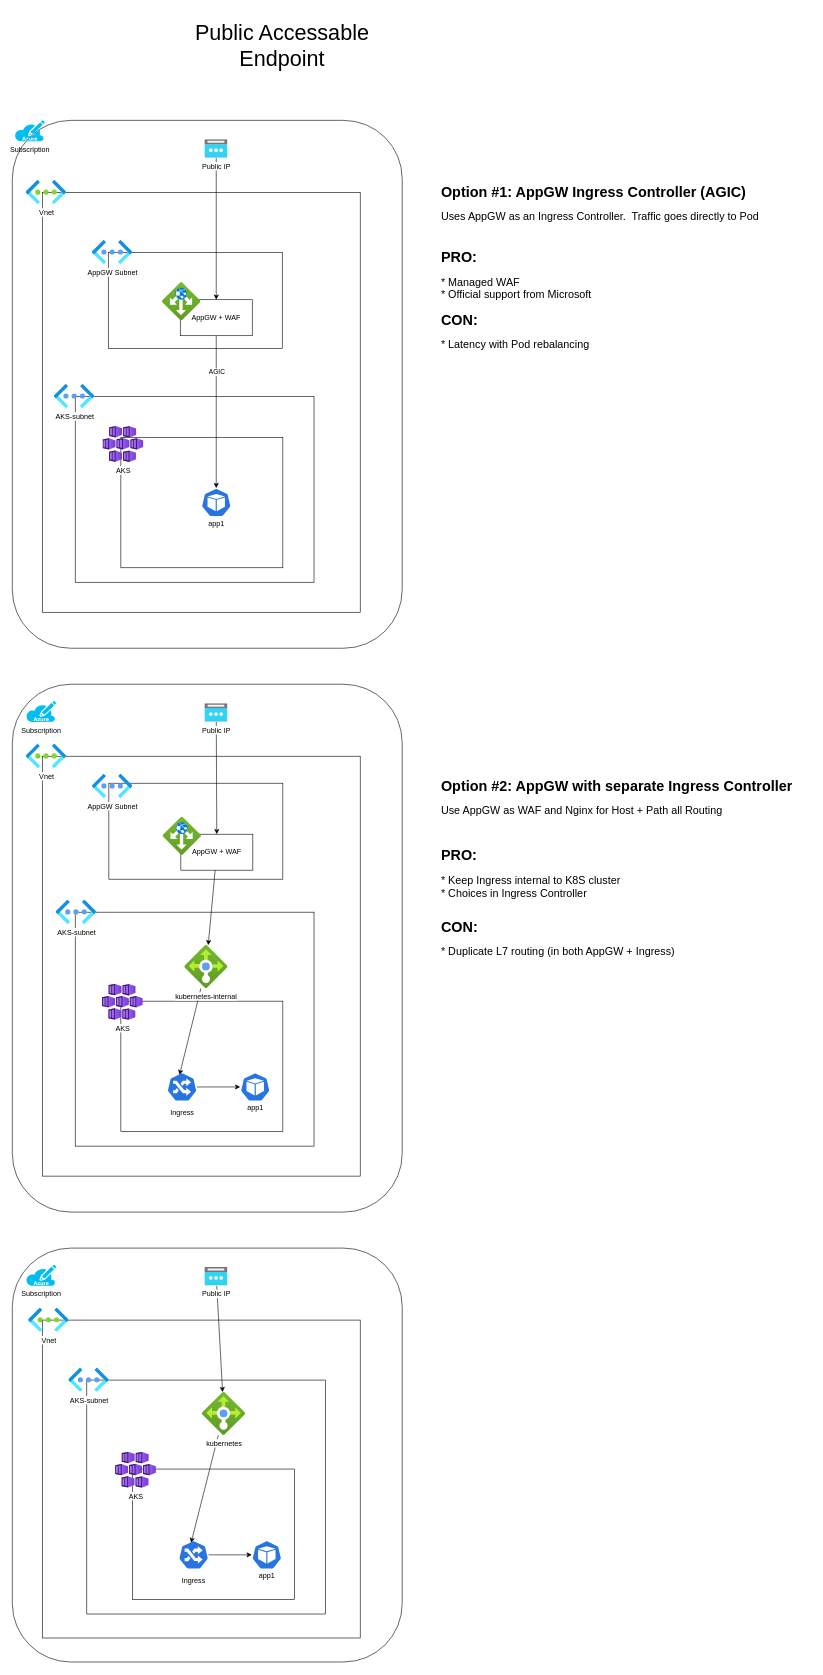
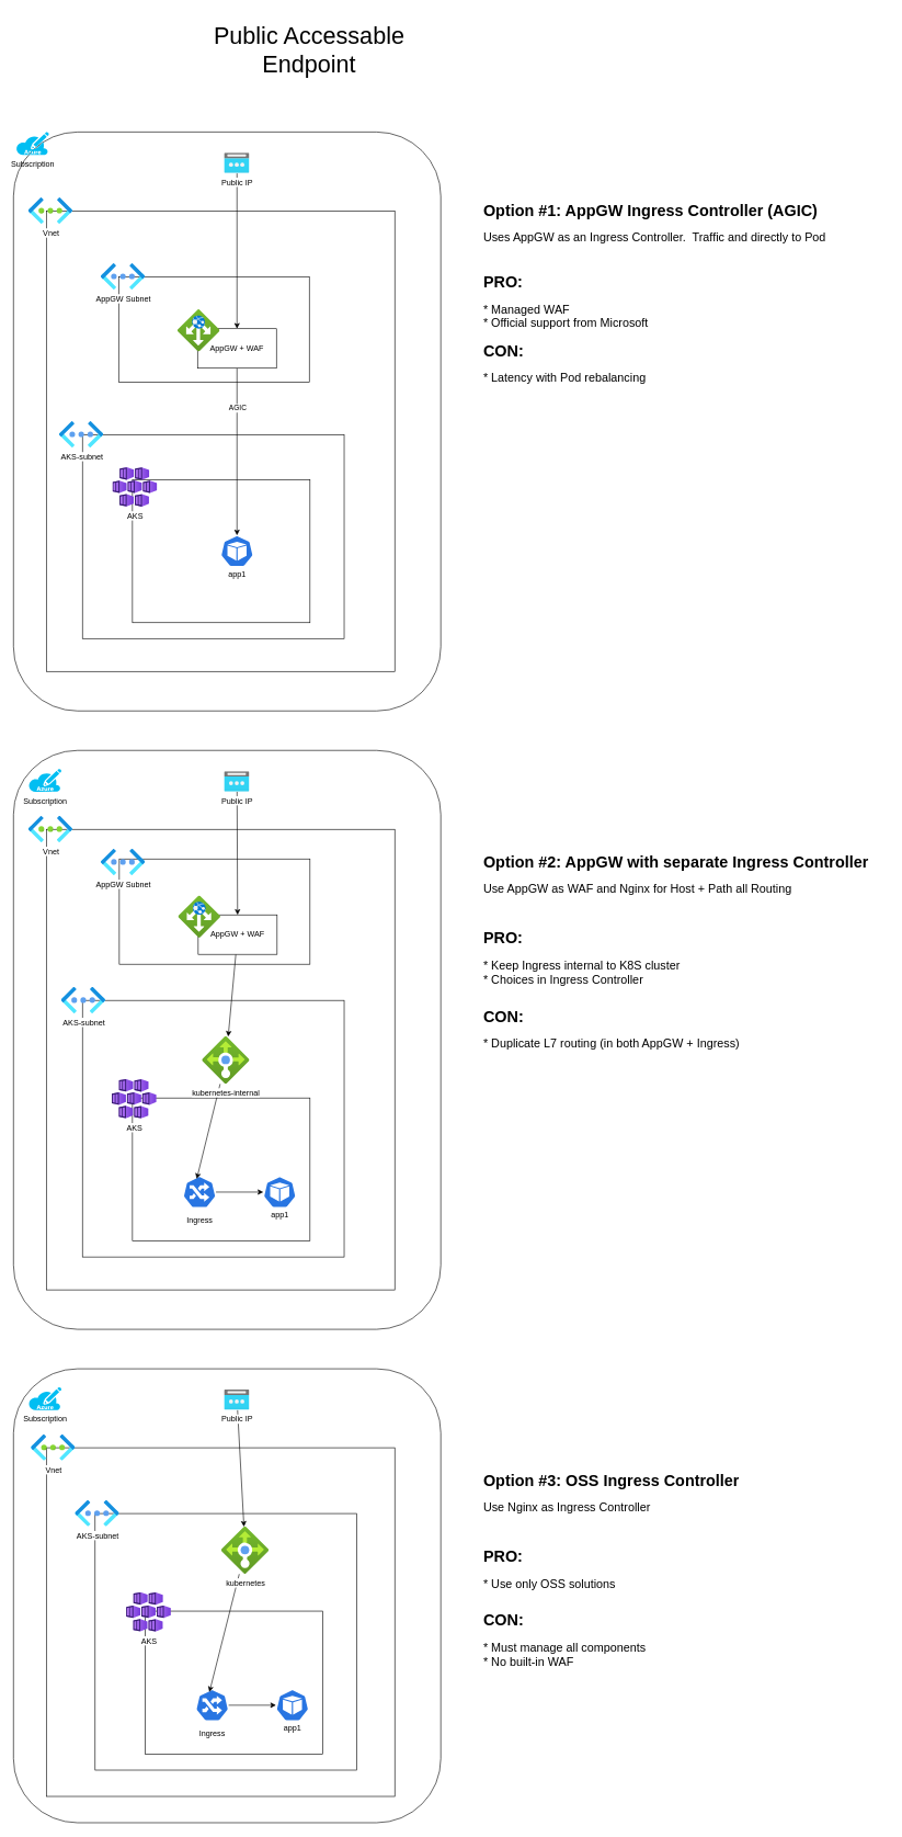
- <mxCell id="20" value="&lt;h1&gt;Option #1: AppGW Ingress Controller (AGIC)&lt;/h1&gt;&lt;p&gt;&lt;font style=&quot;font-size: 18px&quot;&gt;Uses AppGW as an Ingress Controller.&amp;nbsp; Traffic goes directly to Pod&lt;/font&gt;&lt;/p&gt;&lt;p&gt;&lt;br&gt;&lt;/p&gt;&lt;h1&gt;PRO:&lt;/h1&gt;&lt;div&gt;&lt;font style=&quot;font-size: 18px&quot;&gt;* Managed WAF&lt;/font&gt;&lt;/div&gt;&lt;div&gt;&lt;font style=&quot;font-size: 18px&quot;&gt;* Official support from Microsoft&lt;/font&gt;&lt;/div&gt;&lt;div&gt;&lt;h1&gt;CON:&lt;/h1&gt;&lt;div&gt;&lt;font style=&quot;font-size: 18px&quot;&gt;* Latency with Pod rebalancing&lt;/font&gt;&lt;/div&gt;&lt;/div&gt;&lt;div&gt;&lt;font style=&quot;font-size: 18px&quot;&gt;&lt;br&gt;&lt;/font&gt;&lt;/div&gt;" style="text;html=1;strokeColor=none;fillColor=none;spacing=5;spacingTop=-20;whiteSpace=wrap;overflow=hidden;rounded=0;" parent="1" vertex="1"><mxGeometry x="730" y="300" width="550" height="630" as="geometry" /></mxCell>
+ <mxCell id="20" value="&lt;h1&gt;Option #1: AppGW Ingress Controller (AGIC)&lt;/h1&gt;&lt;p&gt;&lt;font style=&quot;font-size: 18px&quot;&gt;Uses AppGW as an Ingress Controller.&amp;nbsp; Traffic and directly to Pod&lt;/font&gt;&lt;/p&gt;&lt;p&gt;&lt;br&gt;&lt;/p&gt;&lt;h1&gt;PRO:&lt;/h1&gt;&lt;div&gt;&lt;font style=&quot;font-size: 18px&quot;&gt;* Managed WAF&lt;/font&gt;&lt;/div&gt;&lt;div&gt;&lt;font style=&quot;font-size: 18px&quot;&gt;* Official support from Microsoft&lt;/font&gt;&lt;/div&gt;&lt;div&gt;&lt;h1&gt;CON:&lt;/h1&gt;&lt;div&gt;&lt;font style=&quot;font-size: 18px&quot;&gt;* Latency with Pod rebalancing&lt;/font&gt;&lt;/div&gt;&lt;/div&gt;&lt;div&gt;&lt;font style=&quot;font-size: 18px&quot;&gt;&lt;br&gt;&lt;/font&gt;&lt;/div&gt;" style="text;html=1;strokeColor=none;fillColor=none;spacing=5;spacingTop=-20;whiteSpace=wrap;overflow=hidden;rounded=0;" parent="1" vertex="1"><mxGeometry x="730" y="300" width="550" height="630" as="geometry" /></mxCell>
+ <mxCell id="42" value="&lt;h1&gt;Option #3: OSS Ingress Controller&lt;/h1&gt;&lt;p&gt;&lt;font style=&quot;font-size: 18px&quot;&gt;Use Nginx as Ingress Controller&lt;/font&gt;&lt;/p&gt;&lt;p&gt;&lt;font style=&quot;font-size: 18px&quot;&gt;&lt;br&gt;&lt;/font&gt;&lt;/p&gt;&lt;h1&gt;PRO:&lt;/h1&gt;&lt;div&gt;&lt;font style=&quot;font-size: 18px&quot;&gt;* Use only OSS solutions&lt;/font&gt;&lt;/div&gt;&lt;div&gt;&lt;br&gt;&lt;/div&gt;&lt;p&gt;&lt;font style=&quot;font-size: 18px&quot;&gt;&lt;/font&gt;&lt;/p&gt;&lt;p&gt;&lt;font style=&quot;font-size: 18px&quot;&gt;&lt;/font&gt;&lt;/p&gt;&lt;div&gt;&lt;h1&gt;CON:&lt;/h1&gt;&lt;div&gt;&lt;font style=&quot;font-size: 18px&quot;&gt;* Must manage all components&lt;/font&gt;&lt;/div&gt;&lt;/div&gt;&lt;div&gt;&lt;font style=&quot;font-size: 18px&quot;&gt;* No built-in WAF&lt;/font&gt;&lt;/div&gt;" style="text;html=1;strokeColor=none;fillColor=none;spacing=5;spacingTop=-20;whiteSpace=wrap;overflow=hidden;rounded=0;" parent="1" vertex="1"><mxGeometry x="730" y="2230" width="530" height="440" as="geometry" /></mxCell>
